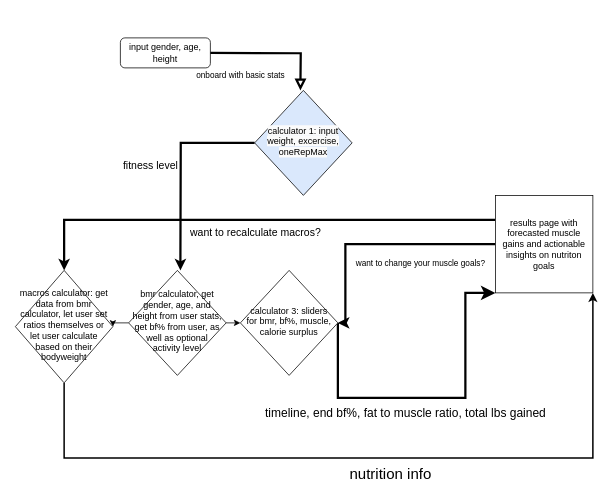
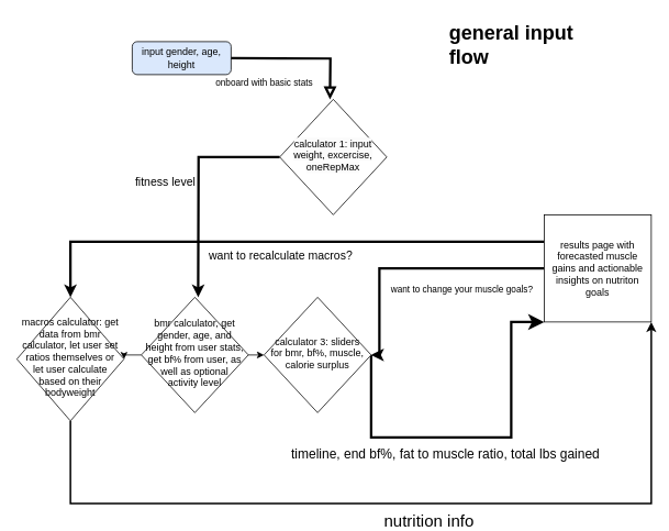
- <mxCell id="2" value="input gender, age, height" style="rounded=1;whiteSpace=wrap;html=1;fontSize=12;glass=0;strokeWidth=1;shadow=0;" parent="1" vertex="1"><mxGeometry x="160" y="50" width="120" height="40" as="geometry" /></mxCell>
+ <mxCell id="2" value="input gender, age, height" style="rounded=1;whiteSpace=wrap;html=1;fontSize=12;glass=0;strokeWidth=1;shadow=0;fillColor=#dae8fc;" parent="1" vertex="1"><mxGeometry x="160" y="50" width="120" height="40" as="geometry" /></mxCell>
+ <mxCell id="16" value="&lt;h1&gt;general input flow&lt;/h1&gt;" style="text;html=1;strokeColor=none;fillColor=none;spacing=5;spacingTop=-20;whiteSpace=wrap;overflow=hidden;rounded=0;" vertex="1" parent="1"><mxGeometry x="540" y="20" width="190" height="120" as="geometry" /></mxCell>
- <mxCell id="5" value="&lt;span style=&quot;color: rgb(0, 0, 0); font-family: Helvetica; font-size: 12px; font-style: normal; font-variant-ligatures: normal; font-variant-caps: normal; font-weight: 400; letter-spacing: normal; orphans: 2; text-align: center; text-indent: 0px; text-transform: none; widows: 2; word-spacing: 0px; -webkit-text-stroke-width: 0px; background-color: rgb(251, 251, 251); text-decoration-thickness: initial; text-decoration-style: initial; text-decoration-color: initial; float: none; display: inline !important;&quot;&gt;calculator 1: input weight, excercise, oneRepMax&lt;/span&gt;" style="rhombus;whiteSpace=wrap;html=1;shadow=0;fontFamily=Helvetica;fontSize=12;align=center;strokeWidth=1;spacing=6;spacingTop=-4;fillColor=#dae8fc;" vertex="1" parent="1"><mxGeometry x="339" y="120" width="130" height="140" as="geometry" /></mxCell>
+ <mxCell id="5" value="&lt;span style=&quot;color: rgb(0, 0, 0); font-family: Helvetica; font-size: 12px; font-style: normal; font-variant-ligatures: normal; font-variant-caps: normal; font-weight: 400; letter-spacing: normal; orphans: 2; text-align: center; text-indent: 0px; text-transform: none; widows: 2; word-spacing: 0px; -webkit-text-stroke-width: 0px; background-color: rgb(251, 251, 251); text-decoration-thickness: initial; text-decoration-style: initial; text-decoration-color: initial; float: none; display: inline !important;&quot;&gt;calculator 1: input weight, excercise, oneRepMax&lt;/span&gt;" style="rhombus;whiteSpace=wrap;html=1;shadow=0;fontFamily=Helvetica;fontSize=12;align=center;strokeWidth=1;spacing=6;spacingTop=-4;" vertex="1" parent="1"><mxGeometry x="339" y="120" width="130" height="140" as="geometry" /></mxCell>
